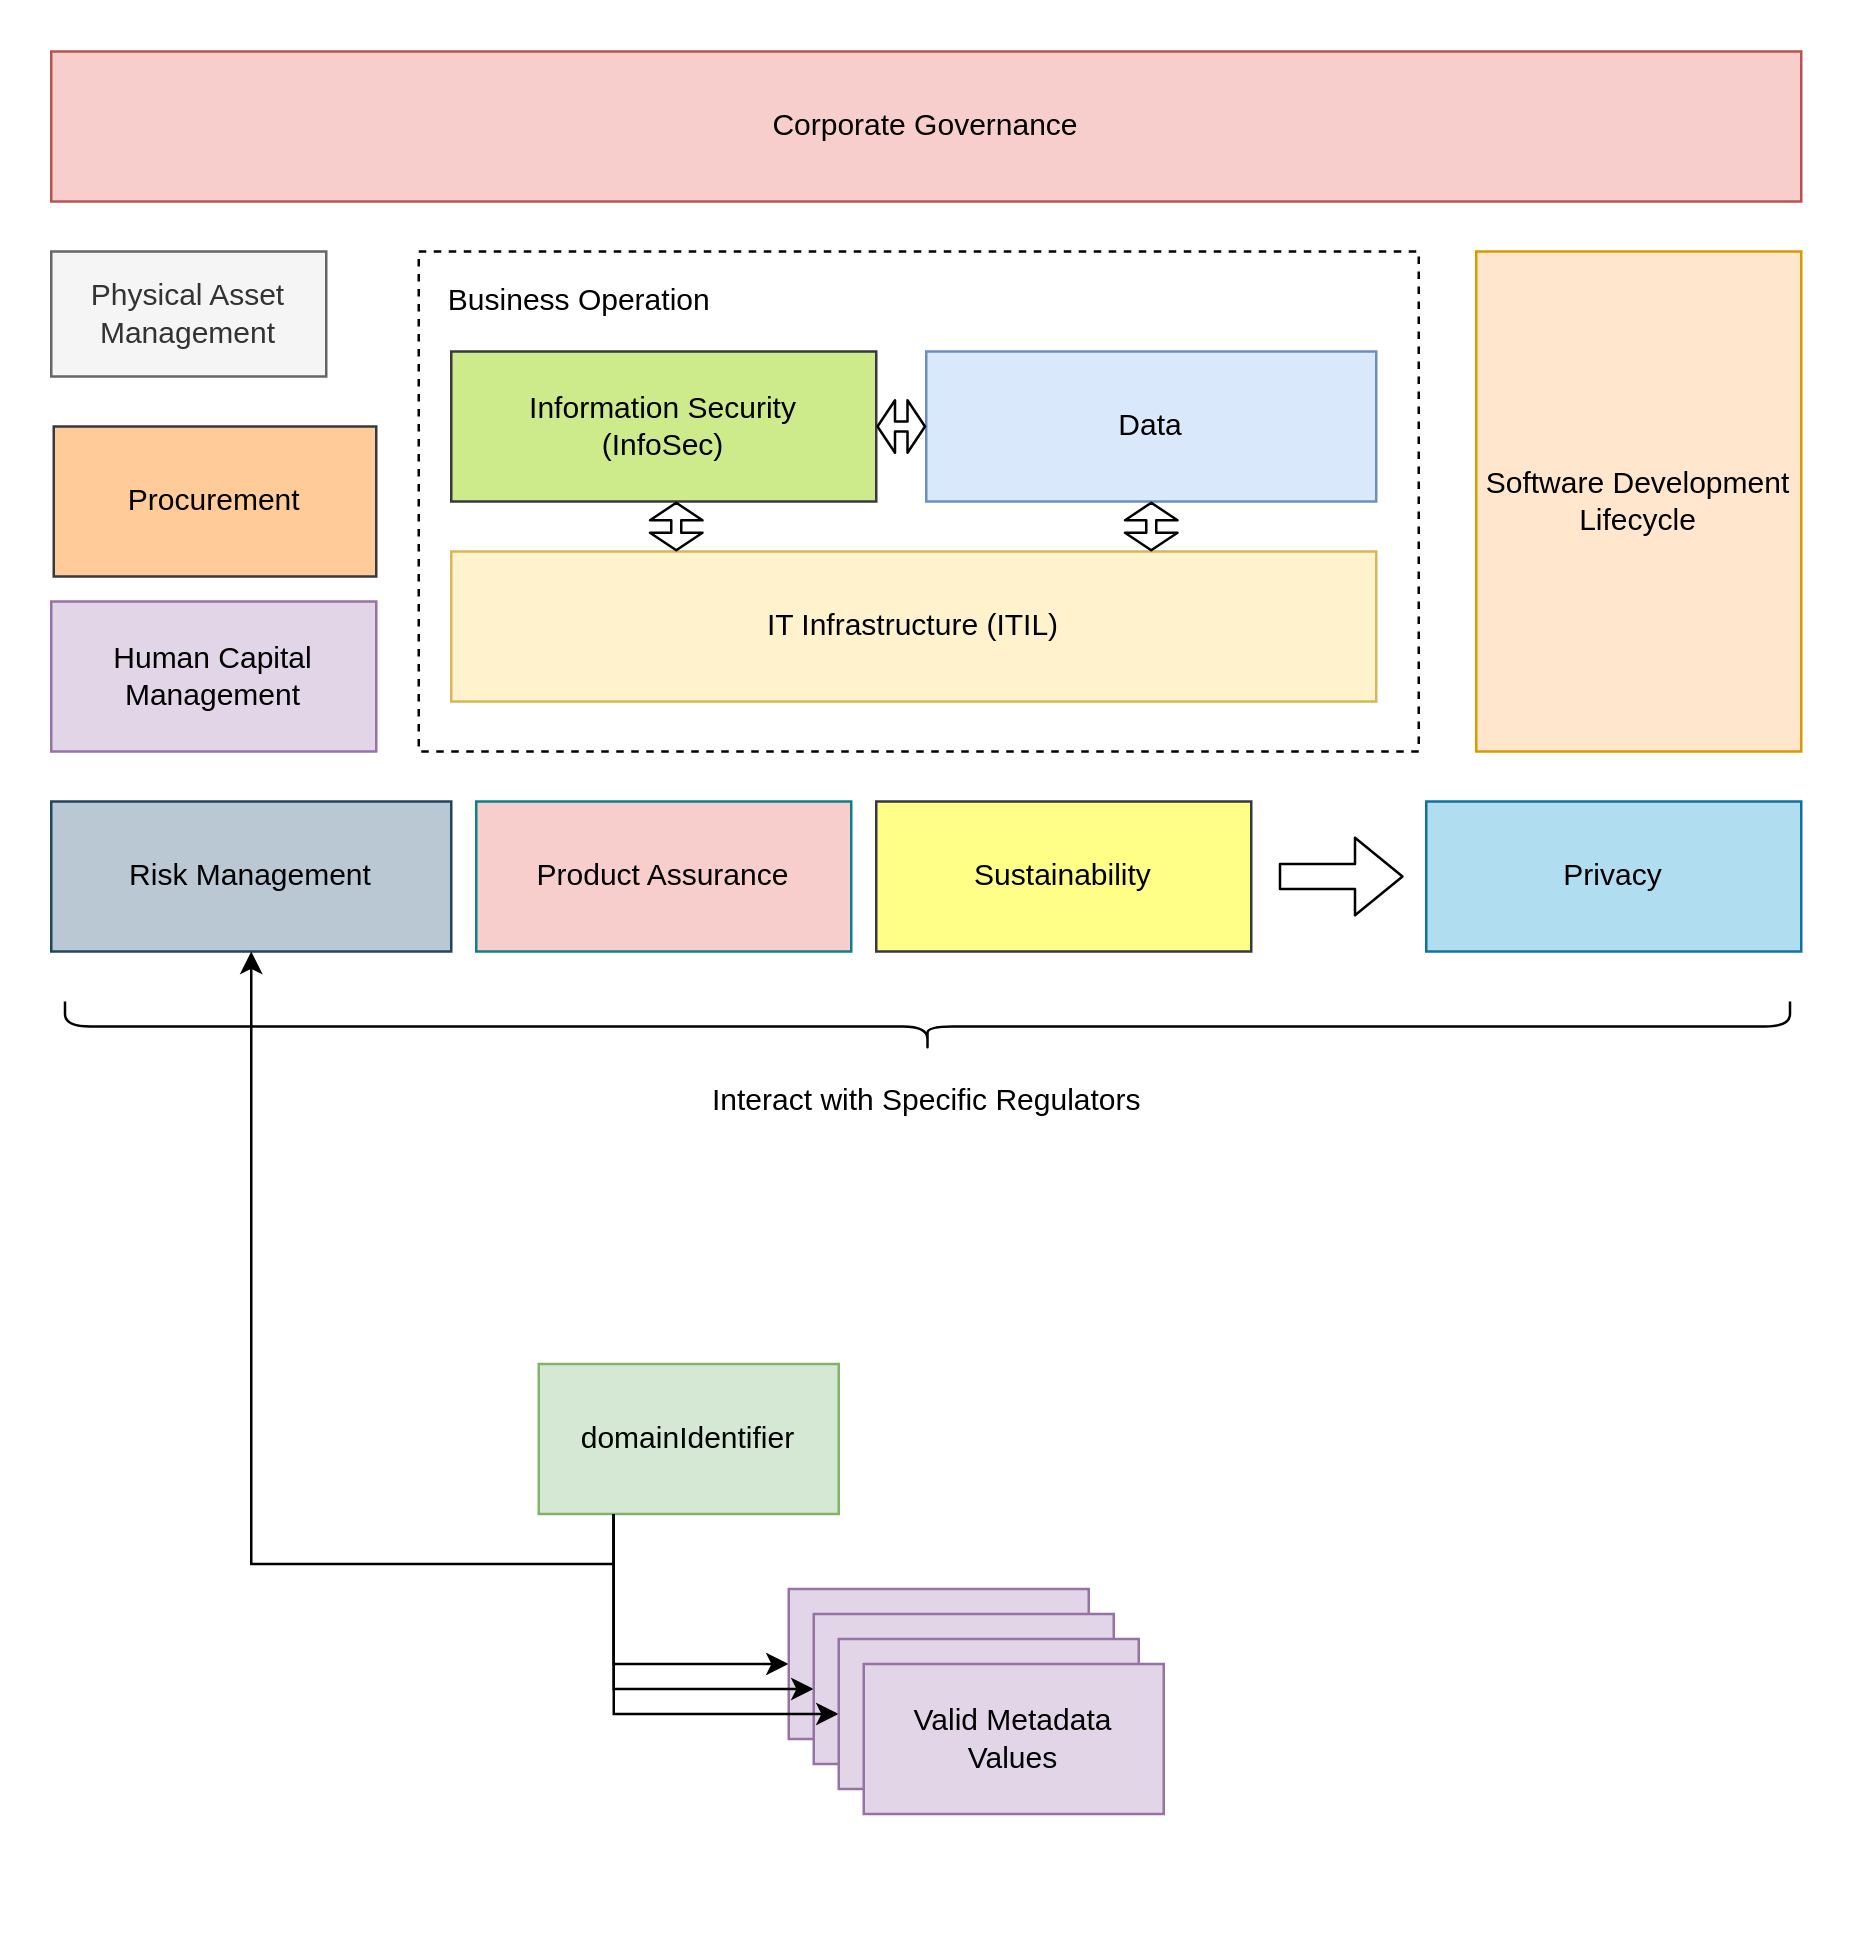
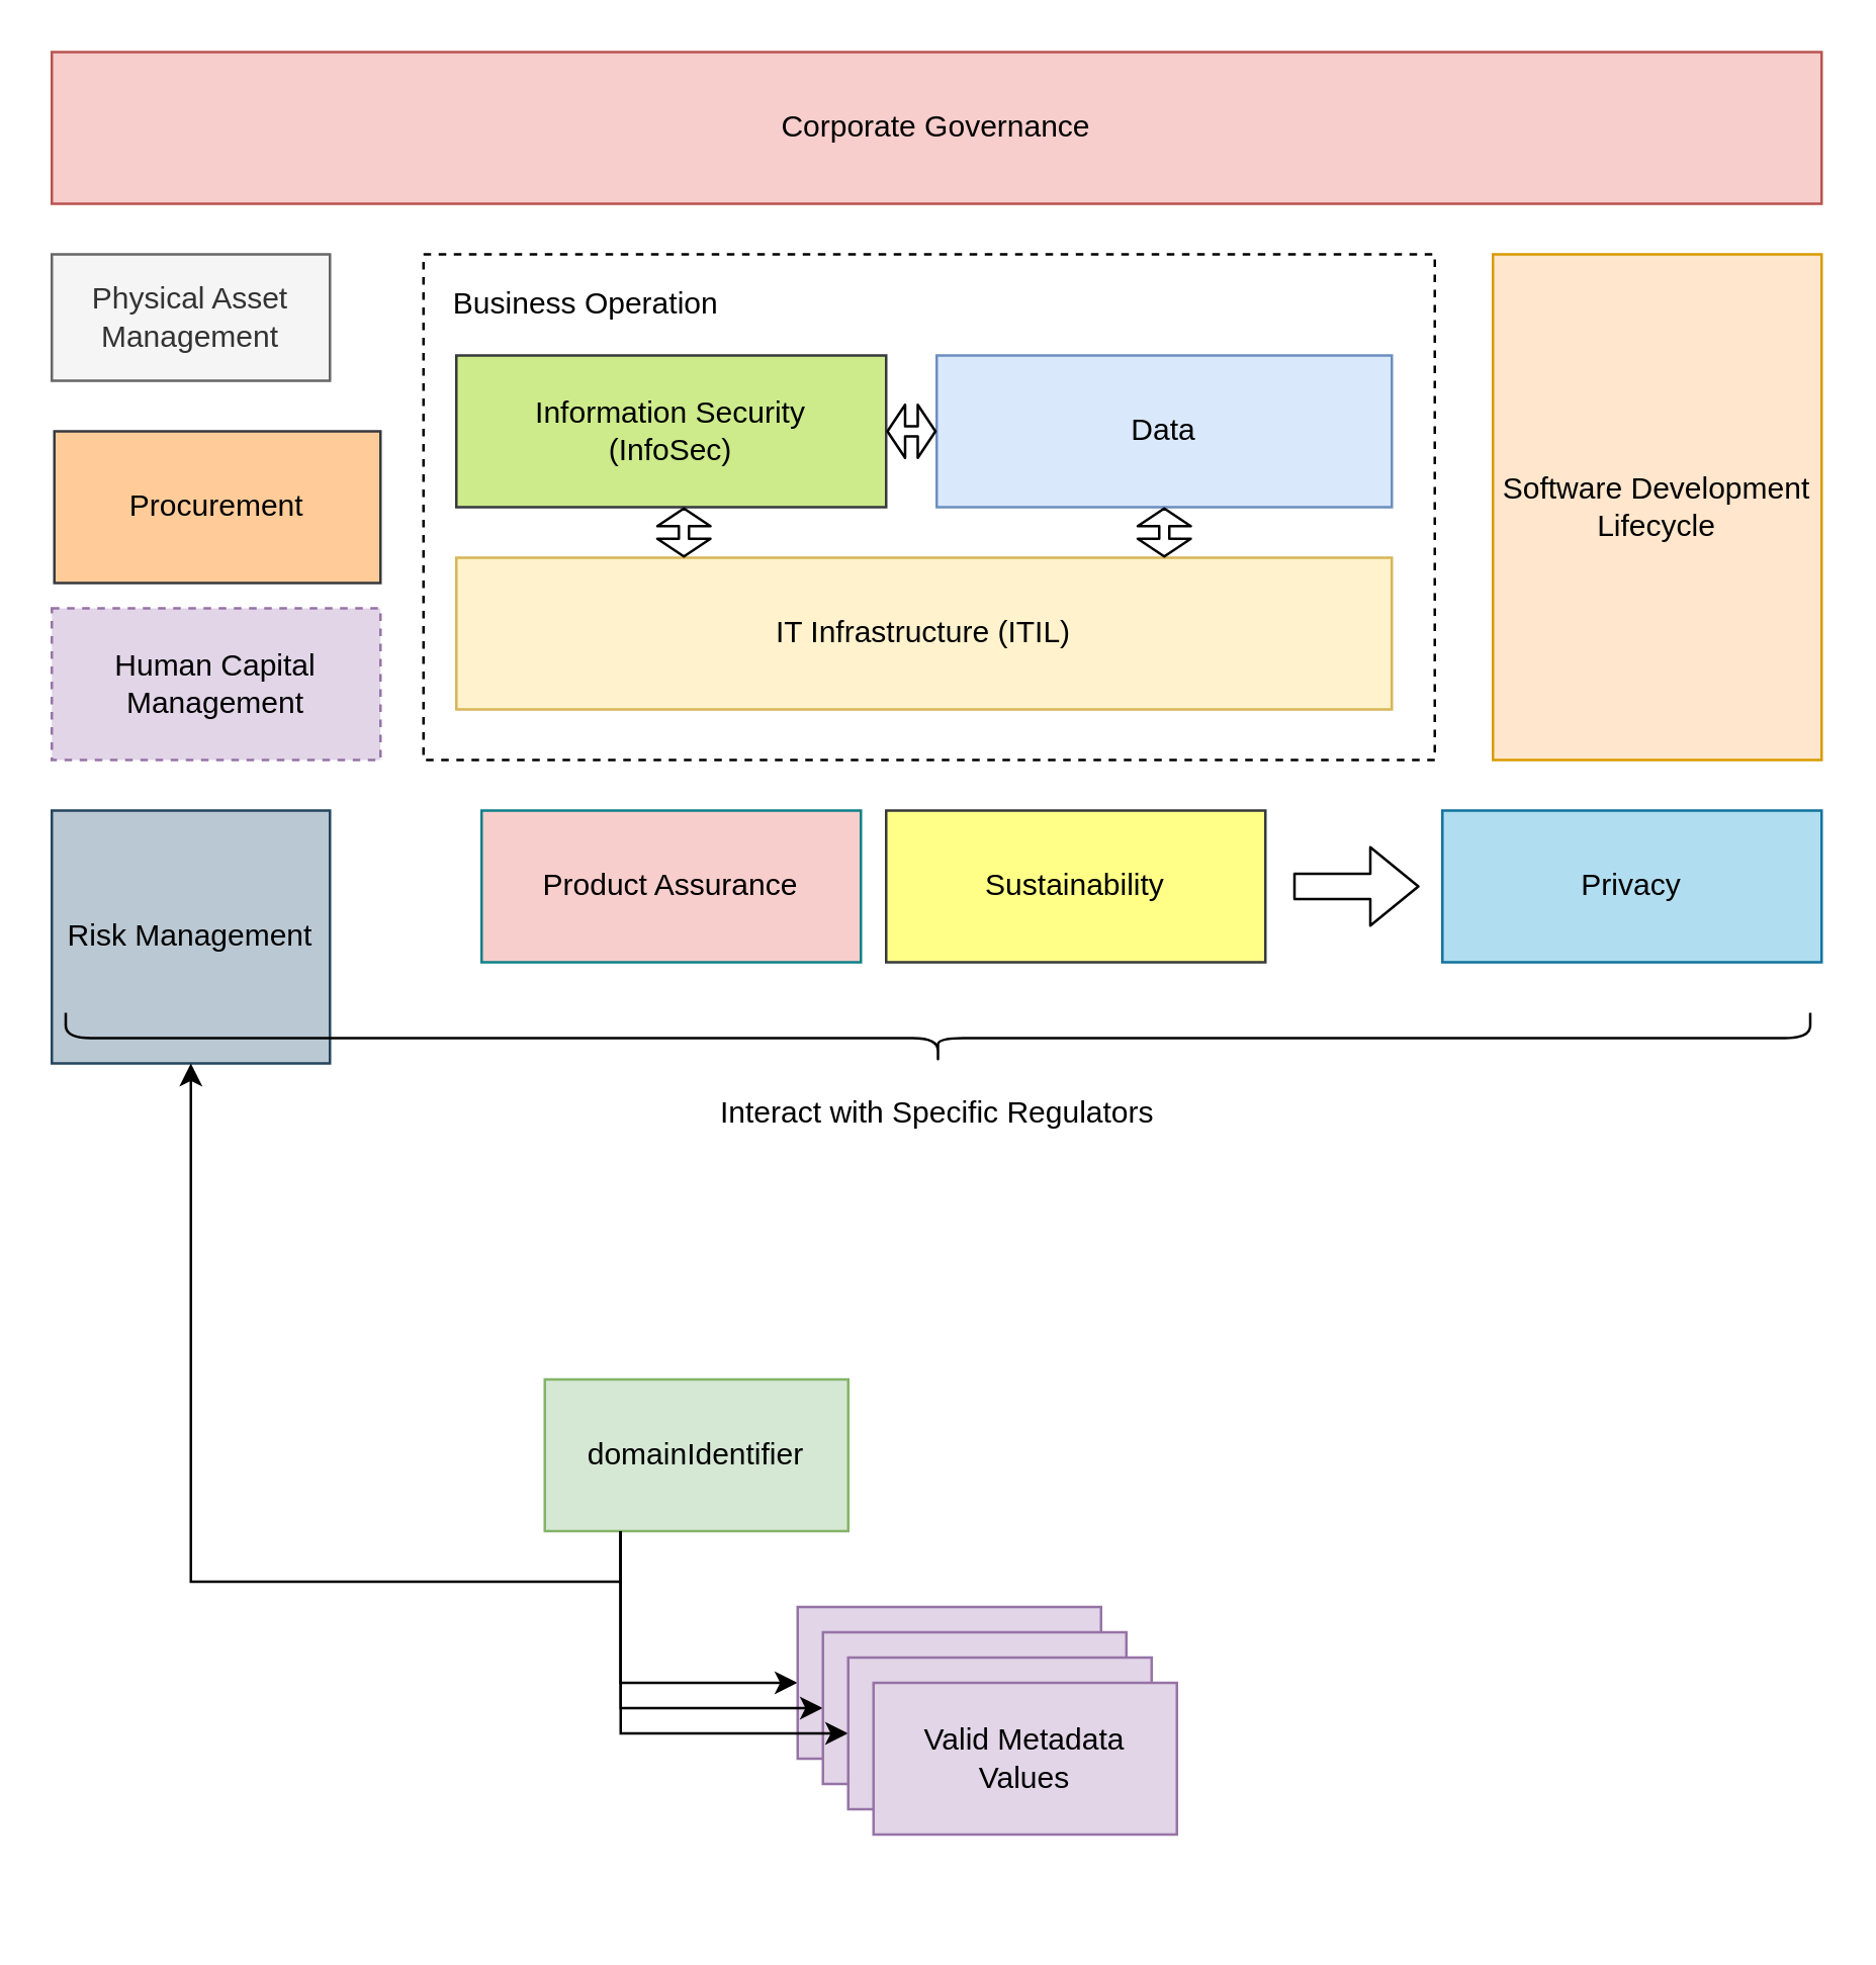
- <mxCell id="15" value="Human Capital Management" style="rounded=0;whiteSpace=wrap;html=1;fillColor=#e1d5e7;strokeColor=#9673a6;" parent="1" vertex="1"><mxGeometry x="20" y="240" width="130" height="60" as="geometry" /></mxCell>
+ <mxCell id="15" value="Human Capital Management" style="rounded=0;whiteSpace=wrap;html=1;fillColor=#e1d5e7;strokeColor=#9673a6;dashed=1;" parent="1" vertex="1"><mxGeometry x="20" y="240" width="130" height="60" as="geometry" /></mxCell>
- <mxCell id="13" value="Risk Management" style="rounded=0;whiteSpace=wrap;html=1;fillColor=#bac8d3;strokeColor=#23445d;" parent="1" vertex="1"><mxGeometry x="20" y="320" width="160" height="60" as="geometry" /></mxCell>
+ <mxCell id="13" value="Risk Management" style="rounded=0;whiteSpace=wrap;html=1;fillColor=#bac8d3;strokeColor=#23445d;" parent="1" vertex="1"><mxGeometry x="20" y="320" width="110" height="100" as="geometry" /></mxCell>
